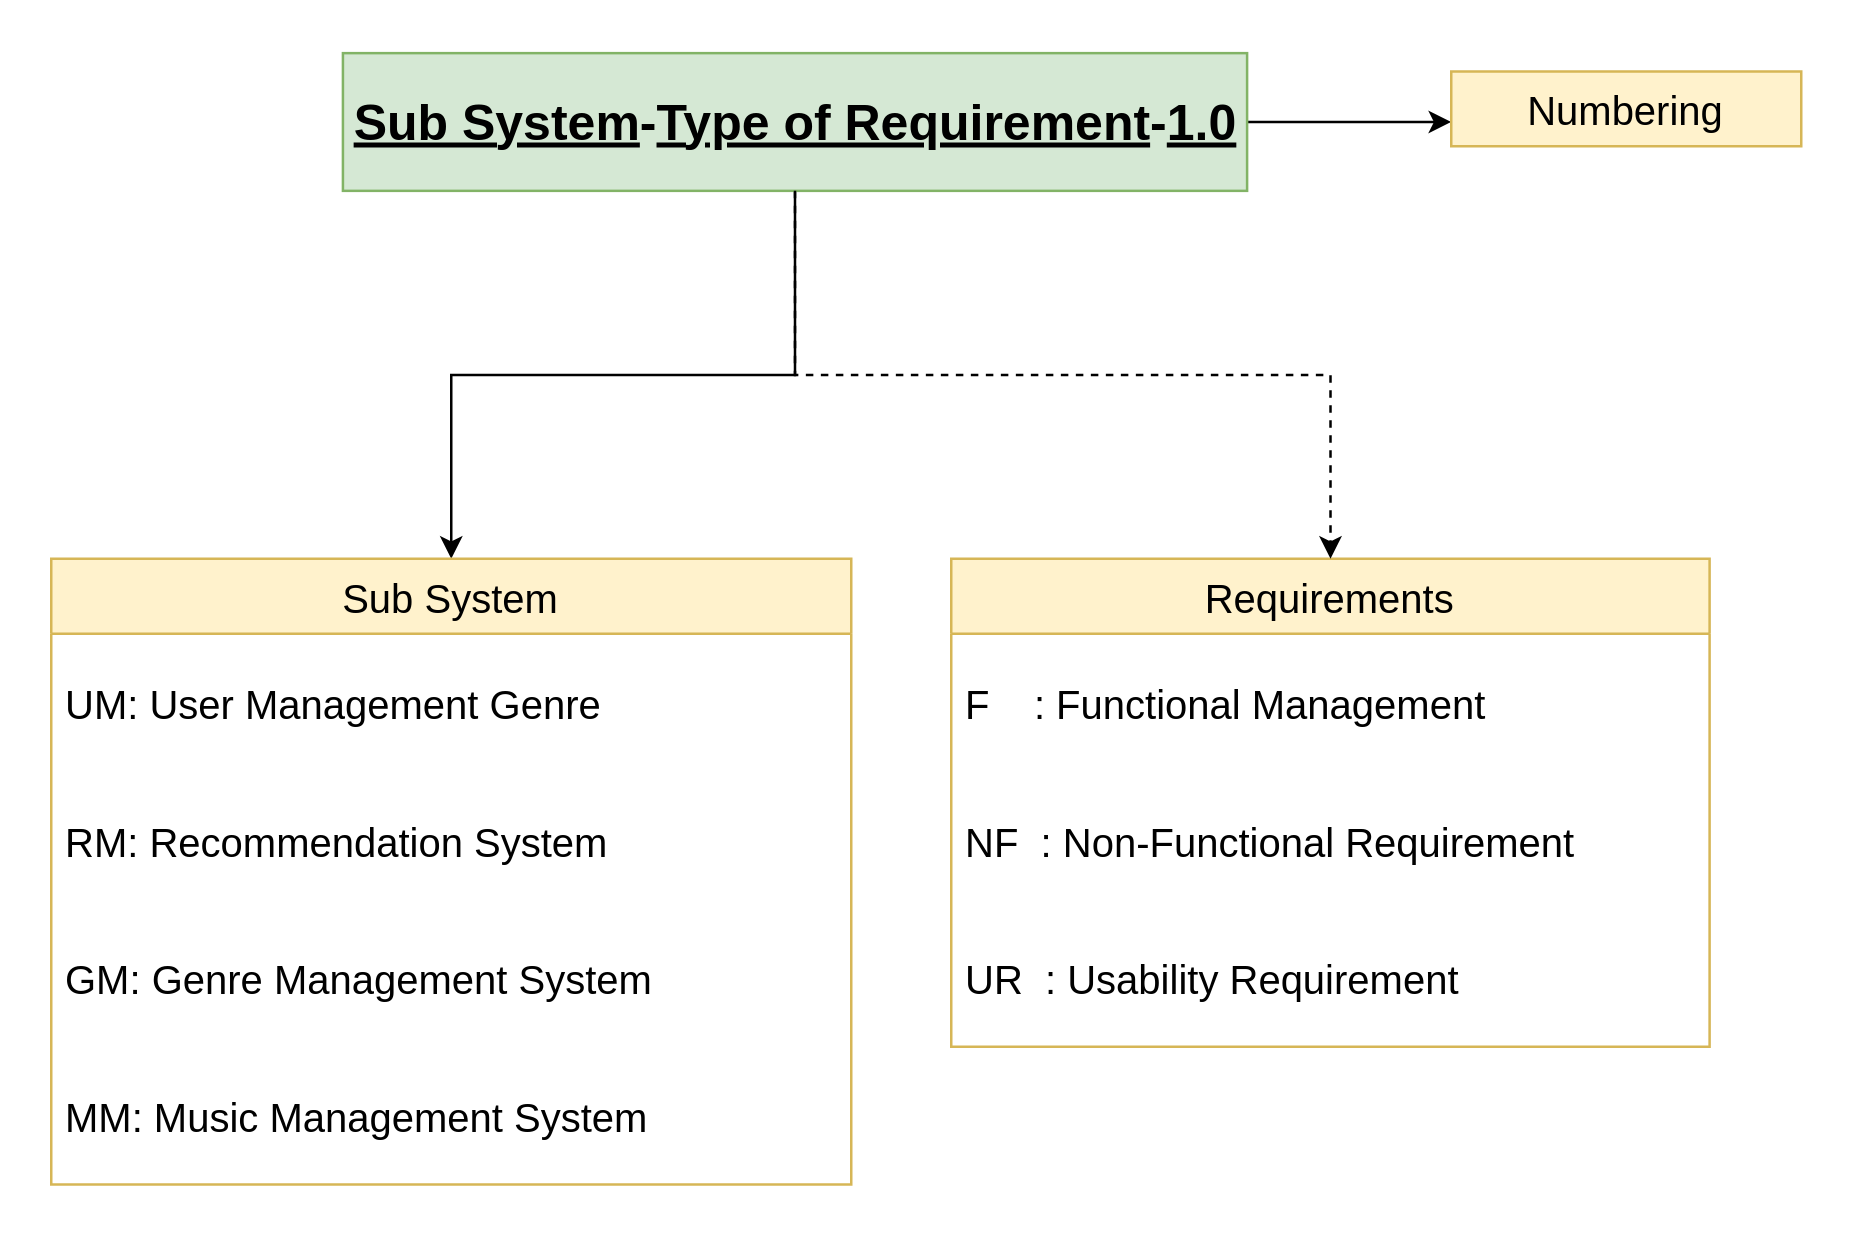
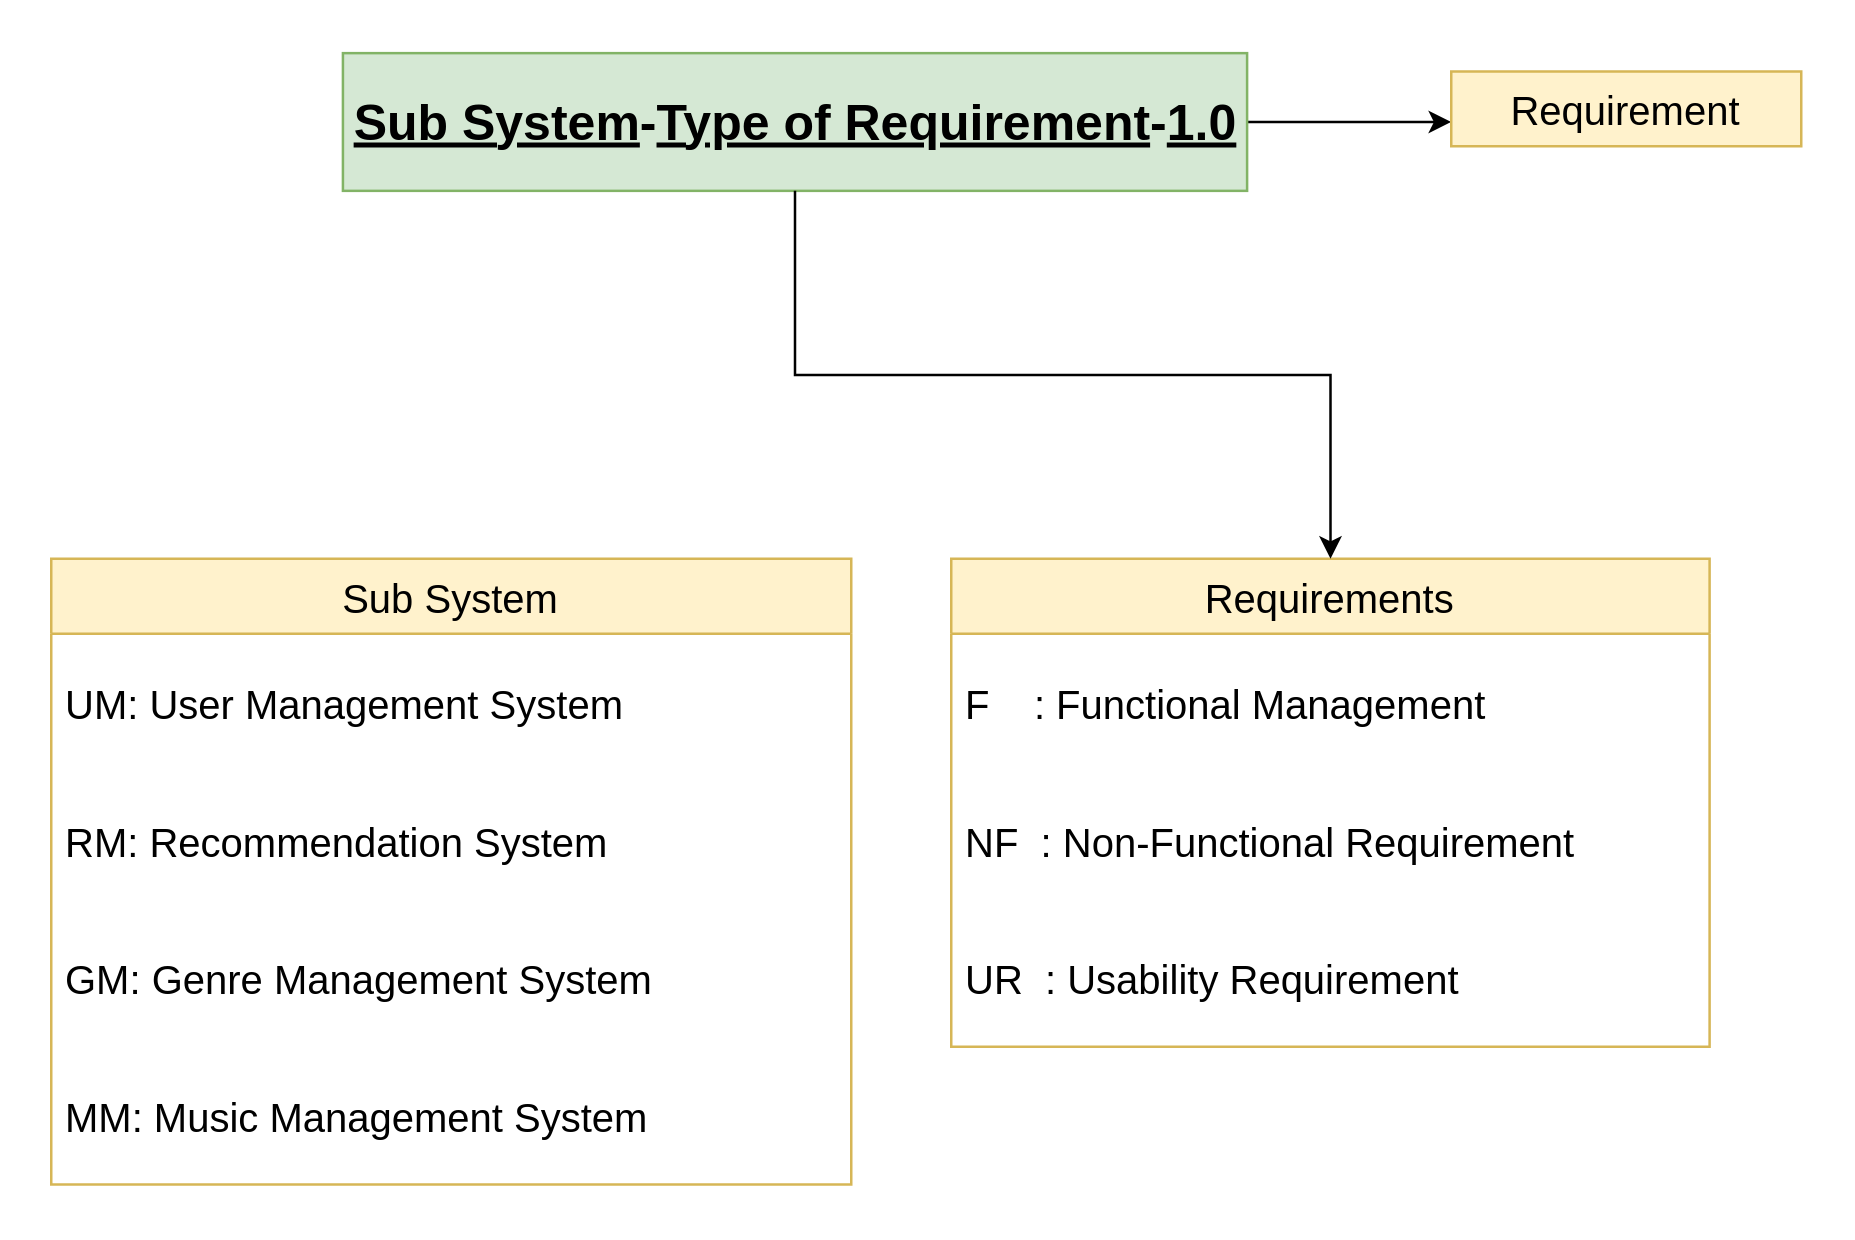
- <mxCell id="15" value="Numbering" style="text;strokeColor=#d6b656;fillColor=#fff2cc;align=center;verticalAlign=top;spacingLeft=4;spacingRight=4;overflow=hidden;rotatable=0;points=[[0,0.5],[1,0.5]];portConstraint=eastwest;fontSize=16;shadow=0;" parent="1" vertex="1"><mxGeometry x="580" y="28.1" width="140" height="29.9" as="geometry" /></mxCell>
+ <mxCell id="15" value="Requirement" style="text;strokeColor=#d6b656;fillColor=#fff2cc;align=center;verticalAlign=top;spacingLeft=4;spacingRight=4;overflow=hidden;rotatable=0;points=[[0,0.5],[1,0.5]];portConstraint=eastwest;fontSize=16;shadow=0;" parent="1" vertex="1"><mxGeometry x="580" y="28.1" width="140" height="29.9" as="geometry" /></mxCell>
- <mxCell id="3" style="edgeStyle=orthogonalEdgeStyle;rounded=0;orthogonalLoop=1;jettySize=auto;html=1;entryX=0.5;entryY=0;entryDx=0;entryDy=0;fontSize=24;" edge="1" parent="1" source="4" target="5"><mxGeometry relative="1" as="geometry" /></mxCell>
- <mxCell id="14" style="edgeStyle=orthogonalEdgeStyle;rounded=0;orthogonalLoop=1;jettySize=auto;html=1;exitX=0.5;exitY=1;exitDx=0;exitDy=0;fontSize=16;shadow=0;dashed=1;" parent="1" source="4" target="10" edge="1"><mxGeometry relative="1" as="geometry" /></mxCell>
+ <mxCell id="14" style="edgeStyle=orthogonalEdgeStyle;rounded=0;orthogonalLoop=1;jettySize=auto;html=1;exitX=0.5;exitY=1;exitDx=0;exitDy=0;fontSize=16;shadow=0;" parent="1" source="4" target="10" edge="1"><mxGeometry relative="1" as="geometry" /></mxCell>
- <mxCell id="6" value="UM: User Management Genre" style="text;strokeColor=none;fillColor=none;align=left;verticalAlign=middle;spacingLeft=4;spacingRight=4;overflow=hidden;points=[[0,0.5],[1,0.5]];portConstraint=eastwest;rotatable=0;shadow=0;fontSize=16;" parent="5" vertex="1"><mxGeometry y="30" width="320" height="55.075" as="geometry" /></mxCell>
+ <mxCell id="6" value="UM: User Management System" style="text;strokeColor=none;fillColor=none;align=left;verticalAlign=middle;spacingLeft=4;spacingRight=4;overflow=hidden;points=[[0,0.5],[1,0.5]];portConstraint=eastwest;rotatable=0;shadow=0;fontSize=16;" parent="5" vertex="1"><mxGeometry y="30" width="320" height="55.075" as="geometry" /></mxCell>
